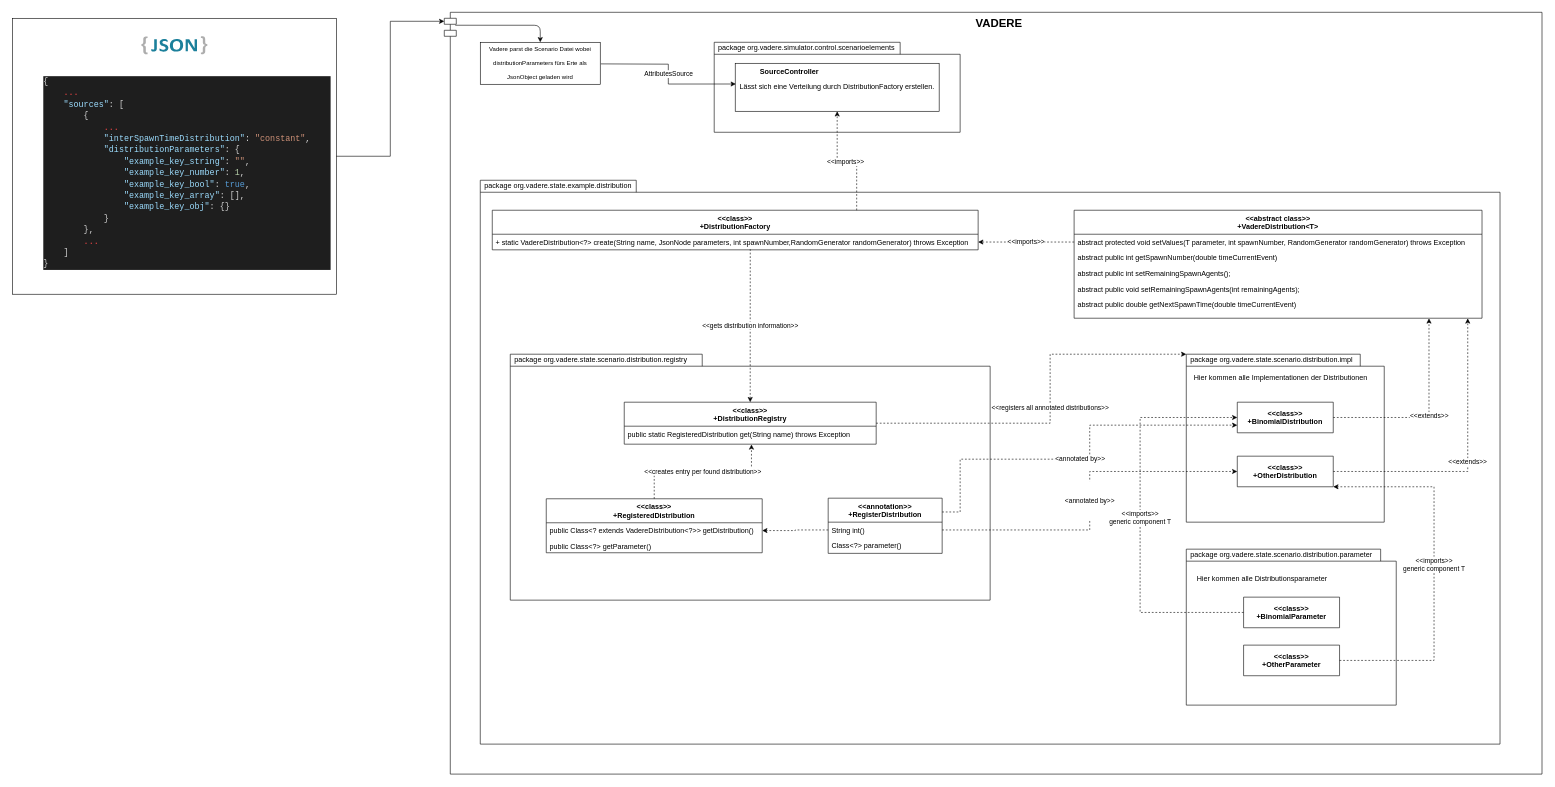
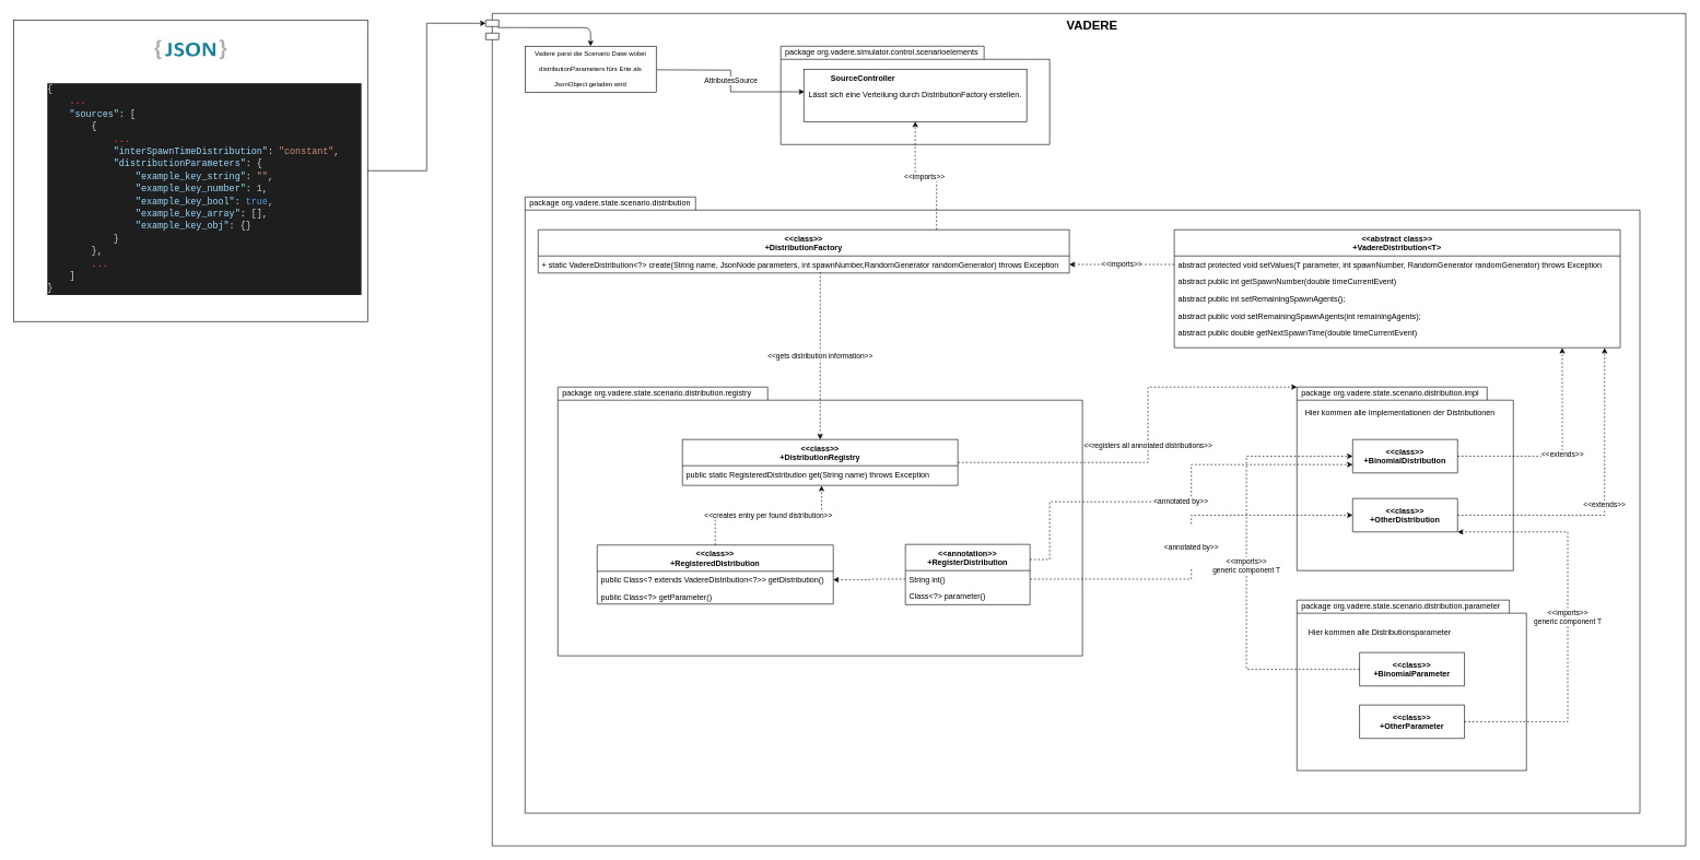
- <mxCell id="9" value="package org.vadere.state.example.distribution" style="shape=folder;xSize=90;align=left;spacingLeft=10;align=left;verticalAlign=top;spacingLeft=5;spacingTop=-4;tabWidth=260;tabHeight=20;tabPosition=left;html=1;strokeWidth=1;recursiveResize=0;" parent="1" vertex="1"><mxGeometry x="800" y="300" width="1700" height="940" as="geometry" /></mxCell>
+ <mxCell id="9" value="package org.vadere.state.scenario.distribution" style="shape=folder;xSize=90;align=left;spacingLeft=10;align=left;verticalAlign=top;spacingLeft=5;spacingTop=-4;tabWidth=260;tabHeight=20;tabPosition=left;html=1;strokeWidth=1;recursiveResize=0;" parent="1" vertex="1"><mxGeometry x="800" y="300" width="1700" height="940" as="geometry" /></mxCell>
